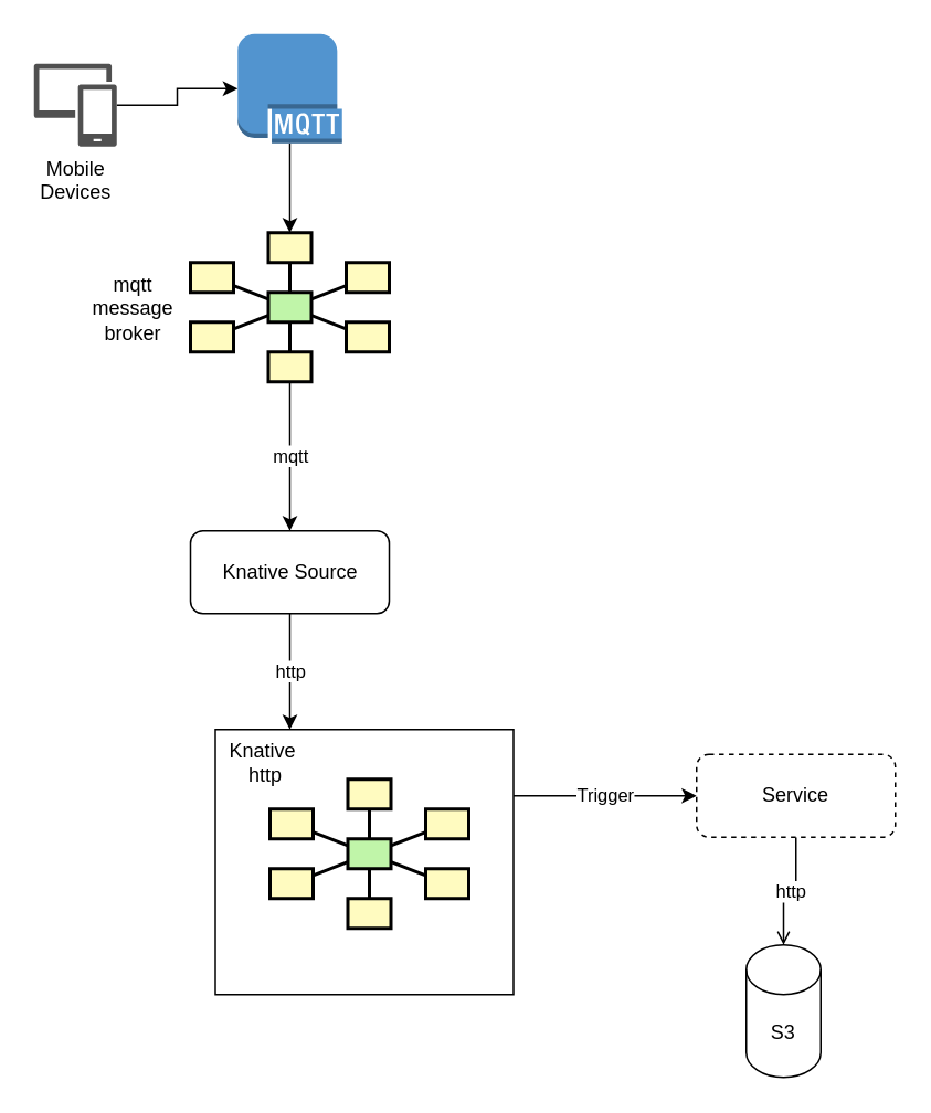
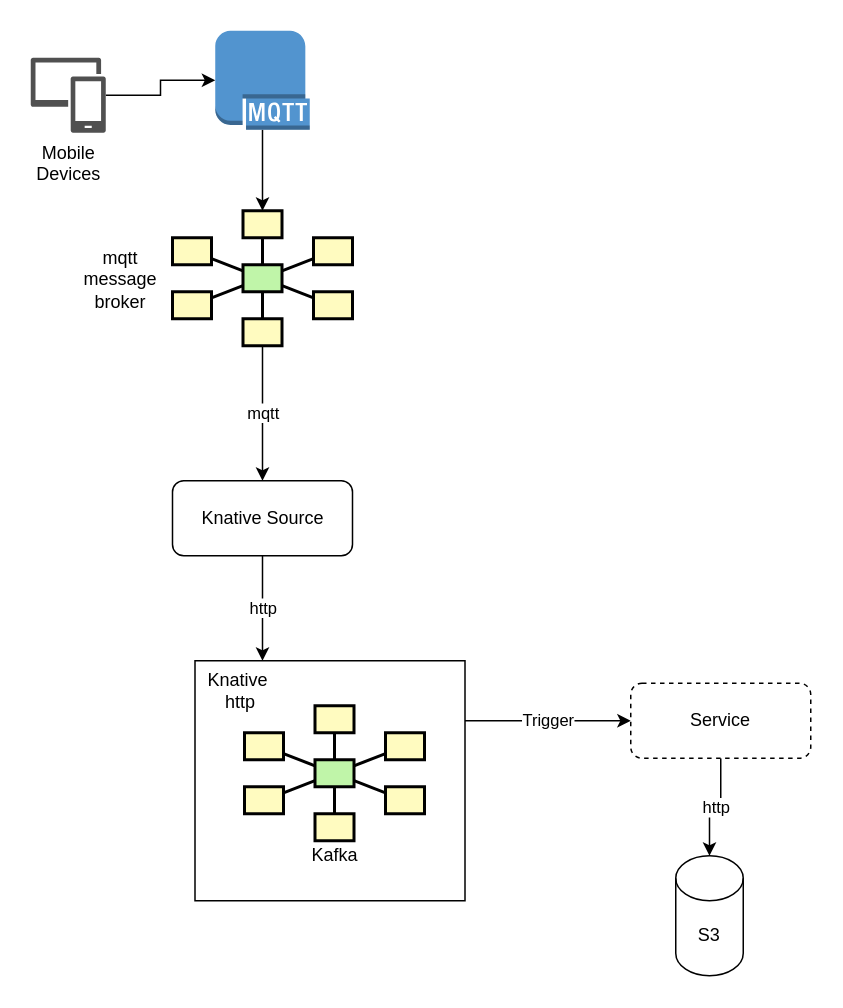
- <mxCell id="40" value="http" style="edgeStyle=orthogonalEdgeStyle;rounded=0;orthogonalLoop=1;jettySize=auto;html=1;exitX=0.5;exitY=1;exitDx=0;exitDy=0;entryX=0.5;entryY=0;entryDx=0;entryDy=0;entryPerimeter=0;endArrow=open;" edge="1" parent="1" source="41" target="42"><mxGeometry relative="1" as="geometry" /></mxCell>
+ <mxCell id="40" value="http" style="edgeStyle=orthogonalEdgeStyle;rounded=0;orthogonalLoop=1;jettySize=auto;html=1;exitX=0.5;exitY=1;exitDx=0;exitDy=0;entryX=0.5;entryY=0;entryDx=0;entryDy=0;entryPerimeter=0;" edge="1" parent="1" source="41" target="42"><mxGeometry relative="1" as="geometry" /></mxCell>
+ <mxCell id="36" value="Kafka" style="text;html=1;strokeColor=none;fillColor=none;align=center;verticalAlign=middle;whiteSpace=wrap;rounded=0;" vertex="1" parent="1"><mxGeometry x="202.5" y="560" width="40" height="20" as="geometry" /></mxCell>
